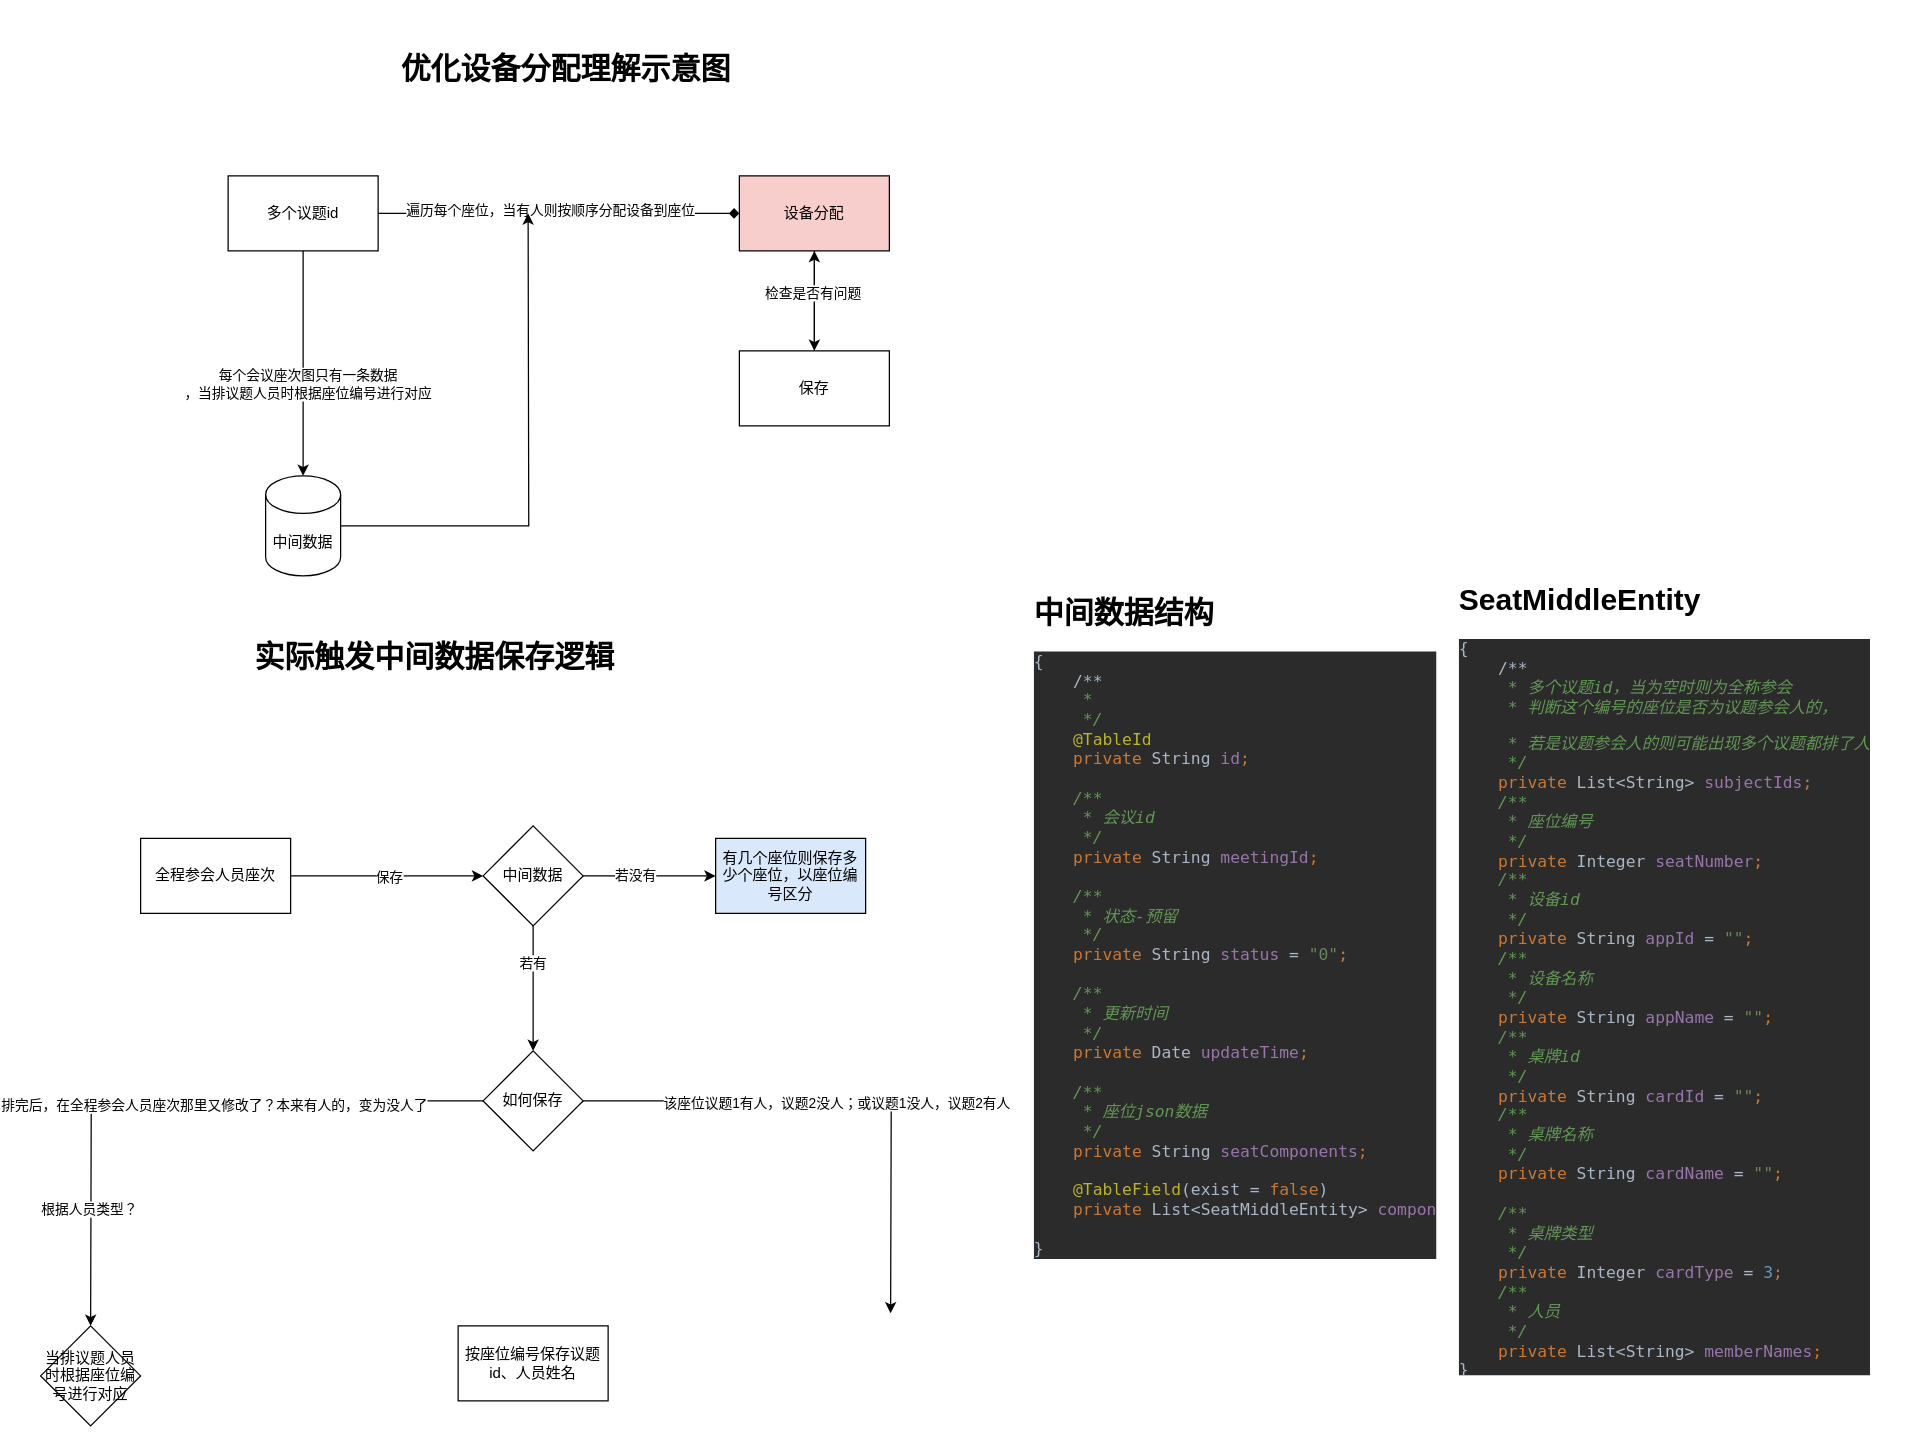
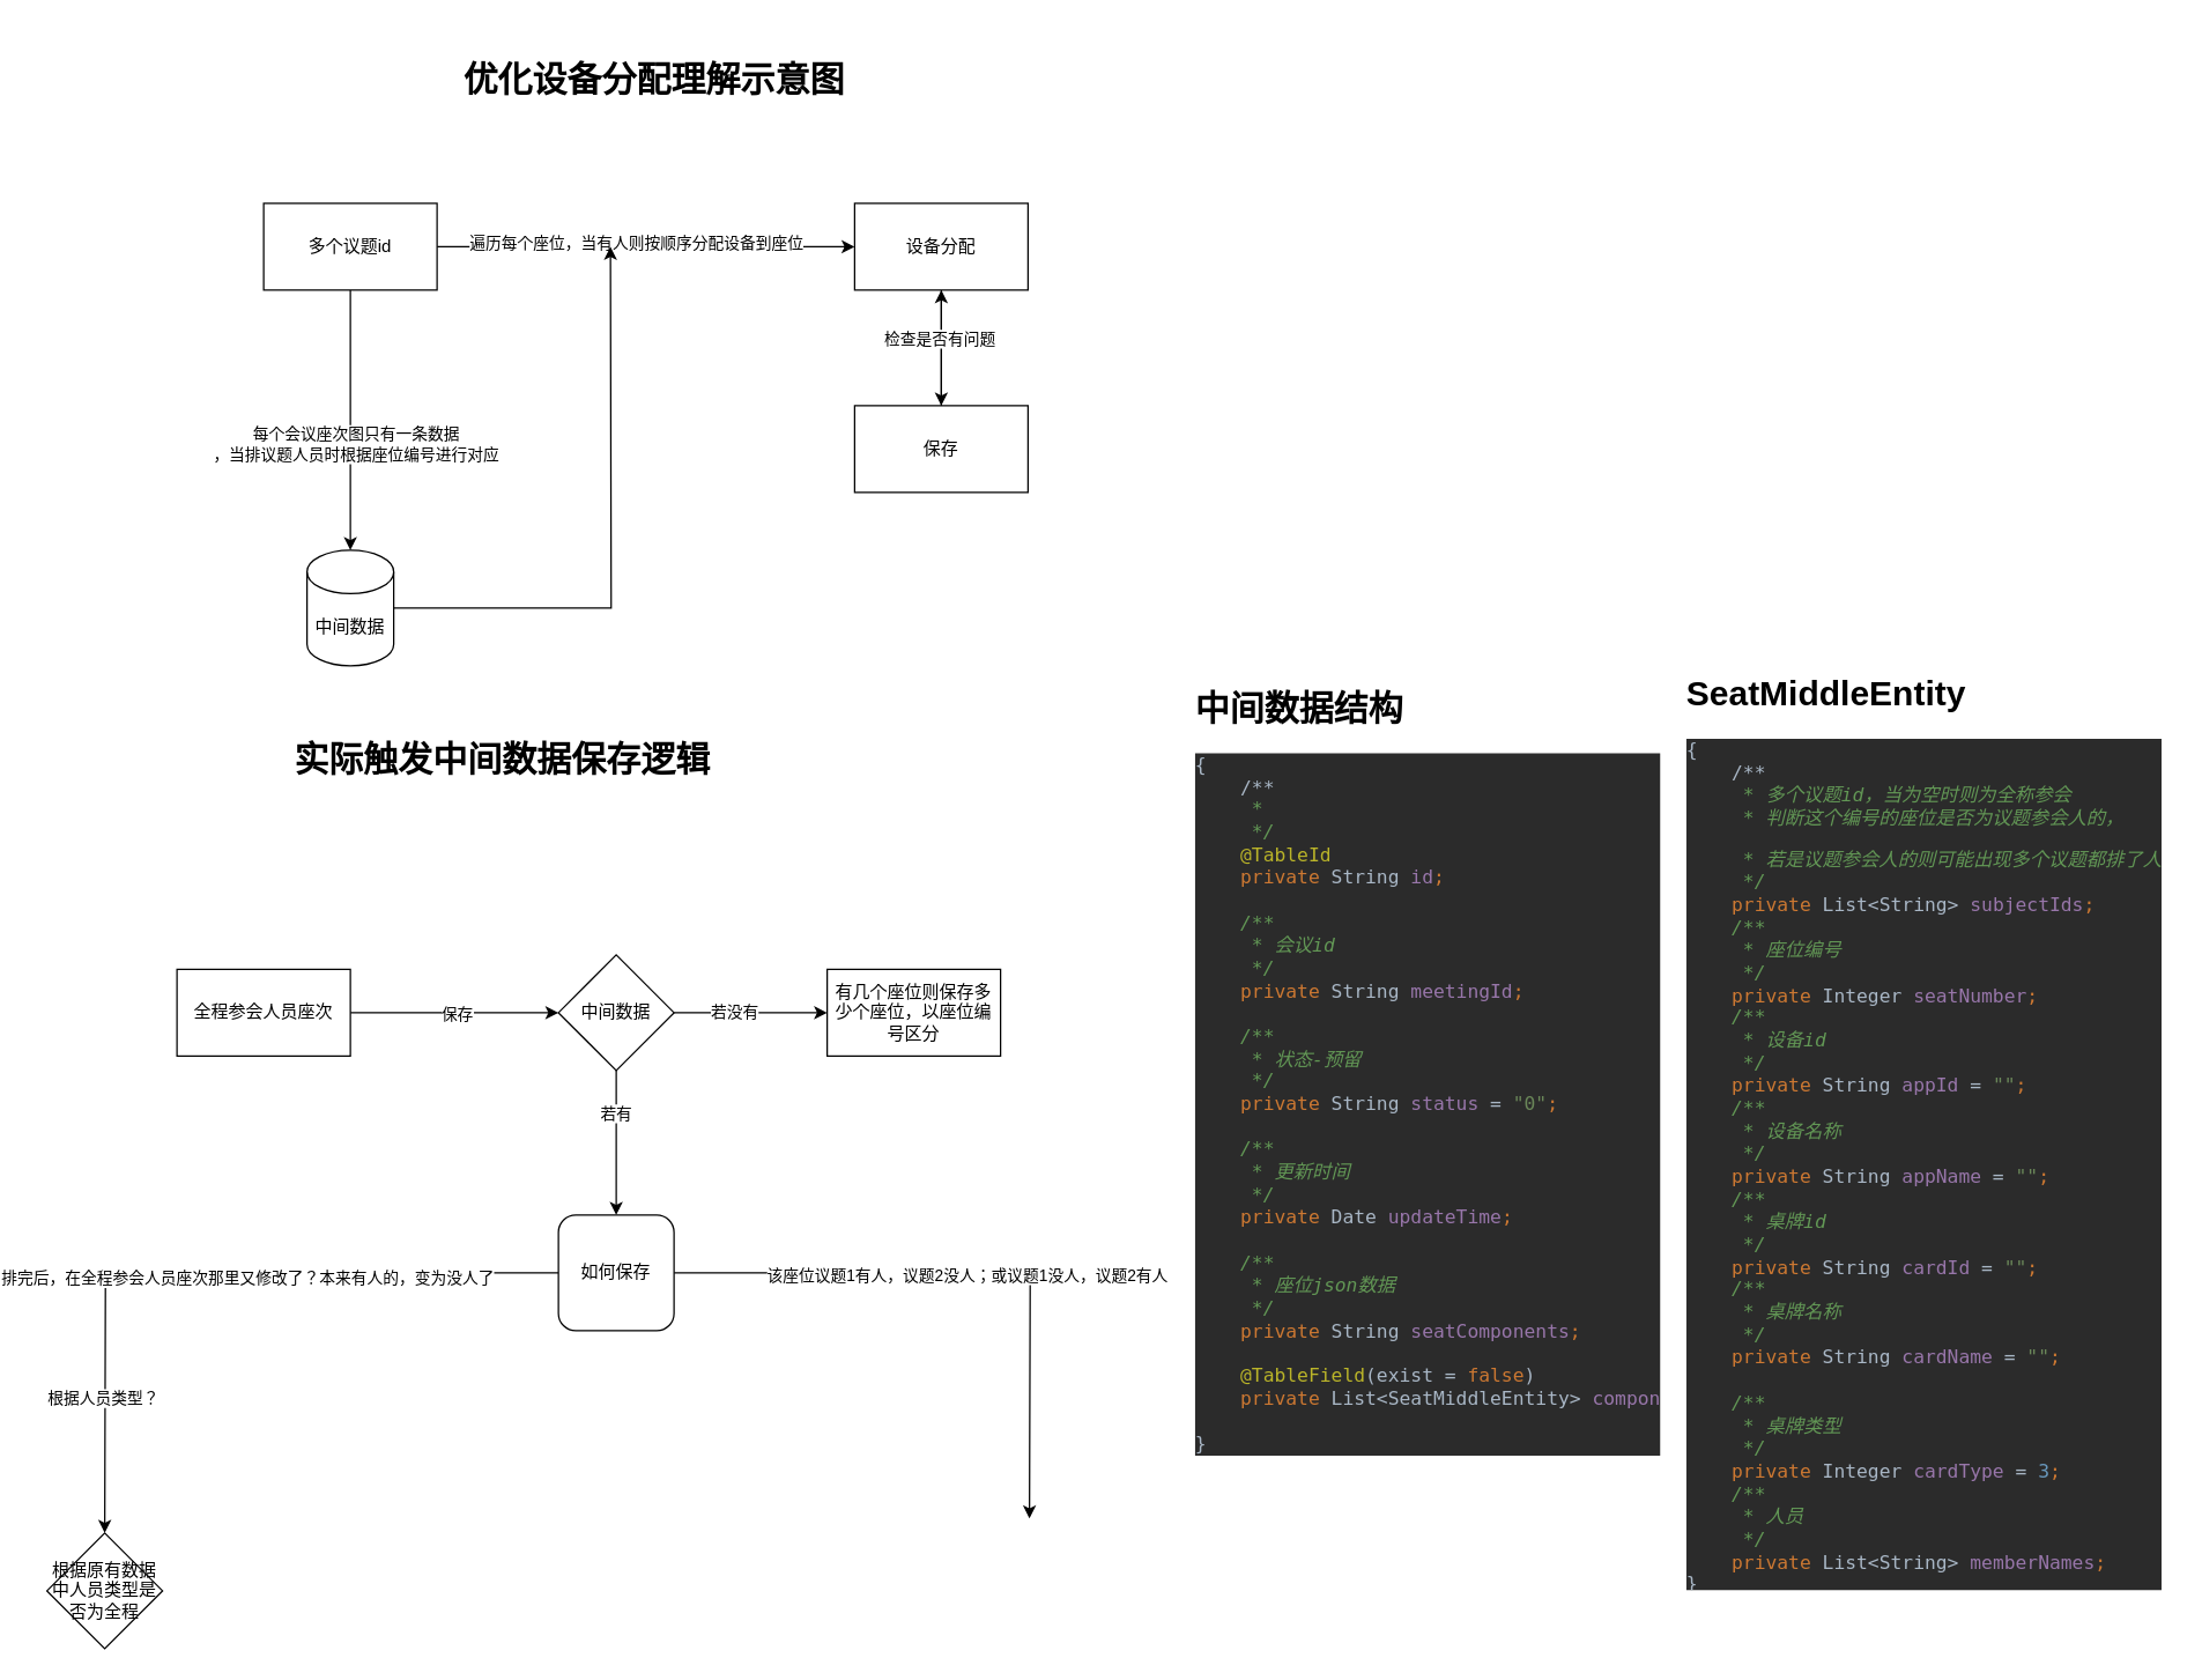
- <mxCell id="2" style="edgeStyle=orthogonalEdgeStyle;rounded=0;orthogonalLoop=1;jettySize=auto;html=1;entryX=0;entryY=0.5;entryDx=0;entryDy=0;endArrow=diamond;" parent="1" source="4" target="11" edge="1"><mxGeometry relative="1" as="geometry"><mxPoint x="530" y="170" as="targetPoint" /></mxGeometry></mxCell>
+ <mxCell id="2" style="edgeStyle=orthogonalEdgeStyle;rounded=0;orthogonalLoop=1;jettySize=auto;html=1;entryX=0;entryY=0.5;entryDx=0;entryDy=0;" parent="1" source="4" target="11" edge="1"><mxGeometry relative="1" as="geometry"><mxPoint x="530" y="170" as="targetPoint" /></mxGeometry></mxCell>
- <mxCell id="11" value="设备分配" style="rounded=0;whiteSpace=wrap;html=1;fillColor=#f8cecc;" parent="1" vertex="1"><mxGeometry x="579" y="140" width="120" height="60" as="geometry" /></mxCell>
+ <mxCell id="11" value="设备分配" style="rounded=0;whiteSpace=wrap;html=1;" parent="1" vertex="1"><mxGeometry x="579" y="140" width="120" height="60" as="geometry" /></mxCell>
- <mxCell id="17" value="全程参会人员座次" style="rounded=0;whiteSpace=wrap;html=1;" vertex="1" parent="1"><mxGeometry x="100" y="670" width="120" height="60" as="geometry" /></mxCell>
+ <mxCell id="17" value="全程参会人员座次" style="rounded=0;whiteSpace=wrap;html=1;" vertex="1" parent="1"><mxGeometry x="110" y="670" width="120" height="60" as="geometry" /></mxCell>
- <mxCell id="24" value="有几个座位则保存多少个座位，以座位编号区分" style="rounded=0;whiteSpace=wrap;html=1;fillColor=#dae8fc;" vertex="1" parent="1"><mxGeometry x="560" y="670" width="120" height="60" as="geometry" /></mxCell>
+ <mxCell id="24" value="有几个座位则保存多少个座位，以座位编号区分" style="rounded=0;whiteSpace=wrap;html=1;" vertex="1" parent="1"><mxGeometry x="560" y="670" width="120" height="60" as="geometry" /></mxCell>
- <mxCell id="33" value="如何保存" style="rhombus;whiteSpace=wrap;html=1;" vertex="1" parent="1"><mxGeometry x="374" y="840" width="80" height="80" as="geometry" /></mxCell>
+ <mxCell id="33" value="如何保存" style="whiteSpace=wrap;html=1;rounded=1;" vertex="1" parent="1"><mxGeometry x="374" y="840" width="80" height="80" as="geometry" /></mxCell>
- <mxCell id="27" value="按座位编号保存议题id、人员姓名" style="rounded=0;whiteSpace=wrap;html=1;" vertex="1" parent="1"><mxGeometry x="354" y="1060" width="120" height="60" as="geometry" /></mxCell>
- <mxCell id="34" value="当排议题人员时根据座位编号进行对应" style="rhombus;whiteSpace=wrap;html=1;" vertex="1" parent="1"><mxGeometry x="20" y="1060" width="80" height="80" as="geometry" /></mxCell>
+ <mxCell id="34" value="根据原有数据中人员类型是否为全程" style="rhombus;whiteSpace=wrap;html=1;" vertex="1" parent="1"><mxGeometry x="20" y="1060" width="80" height="80" as="geometry" /></mxCell>
